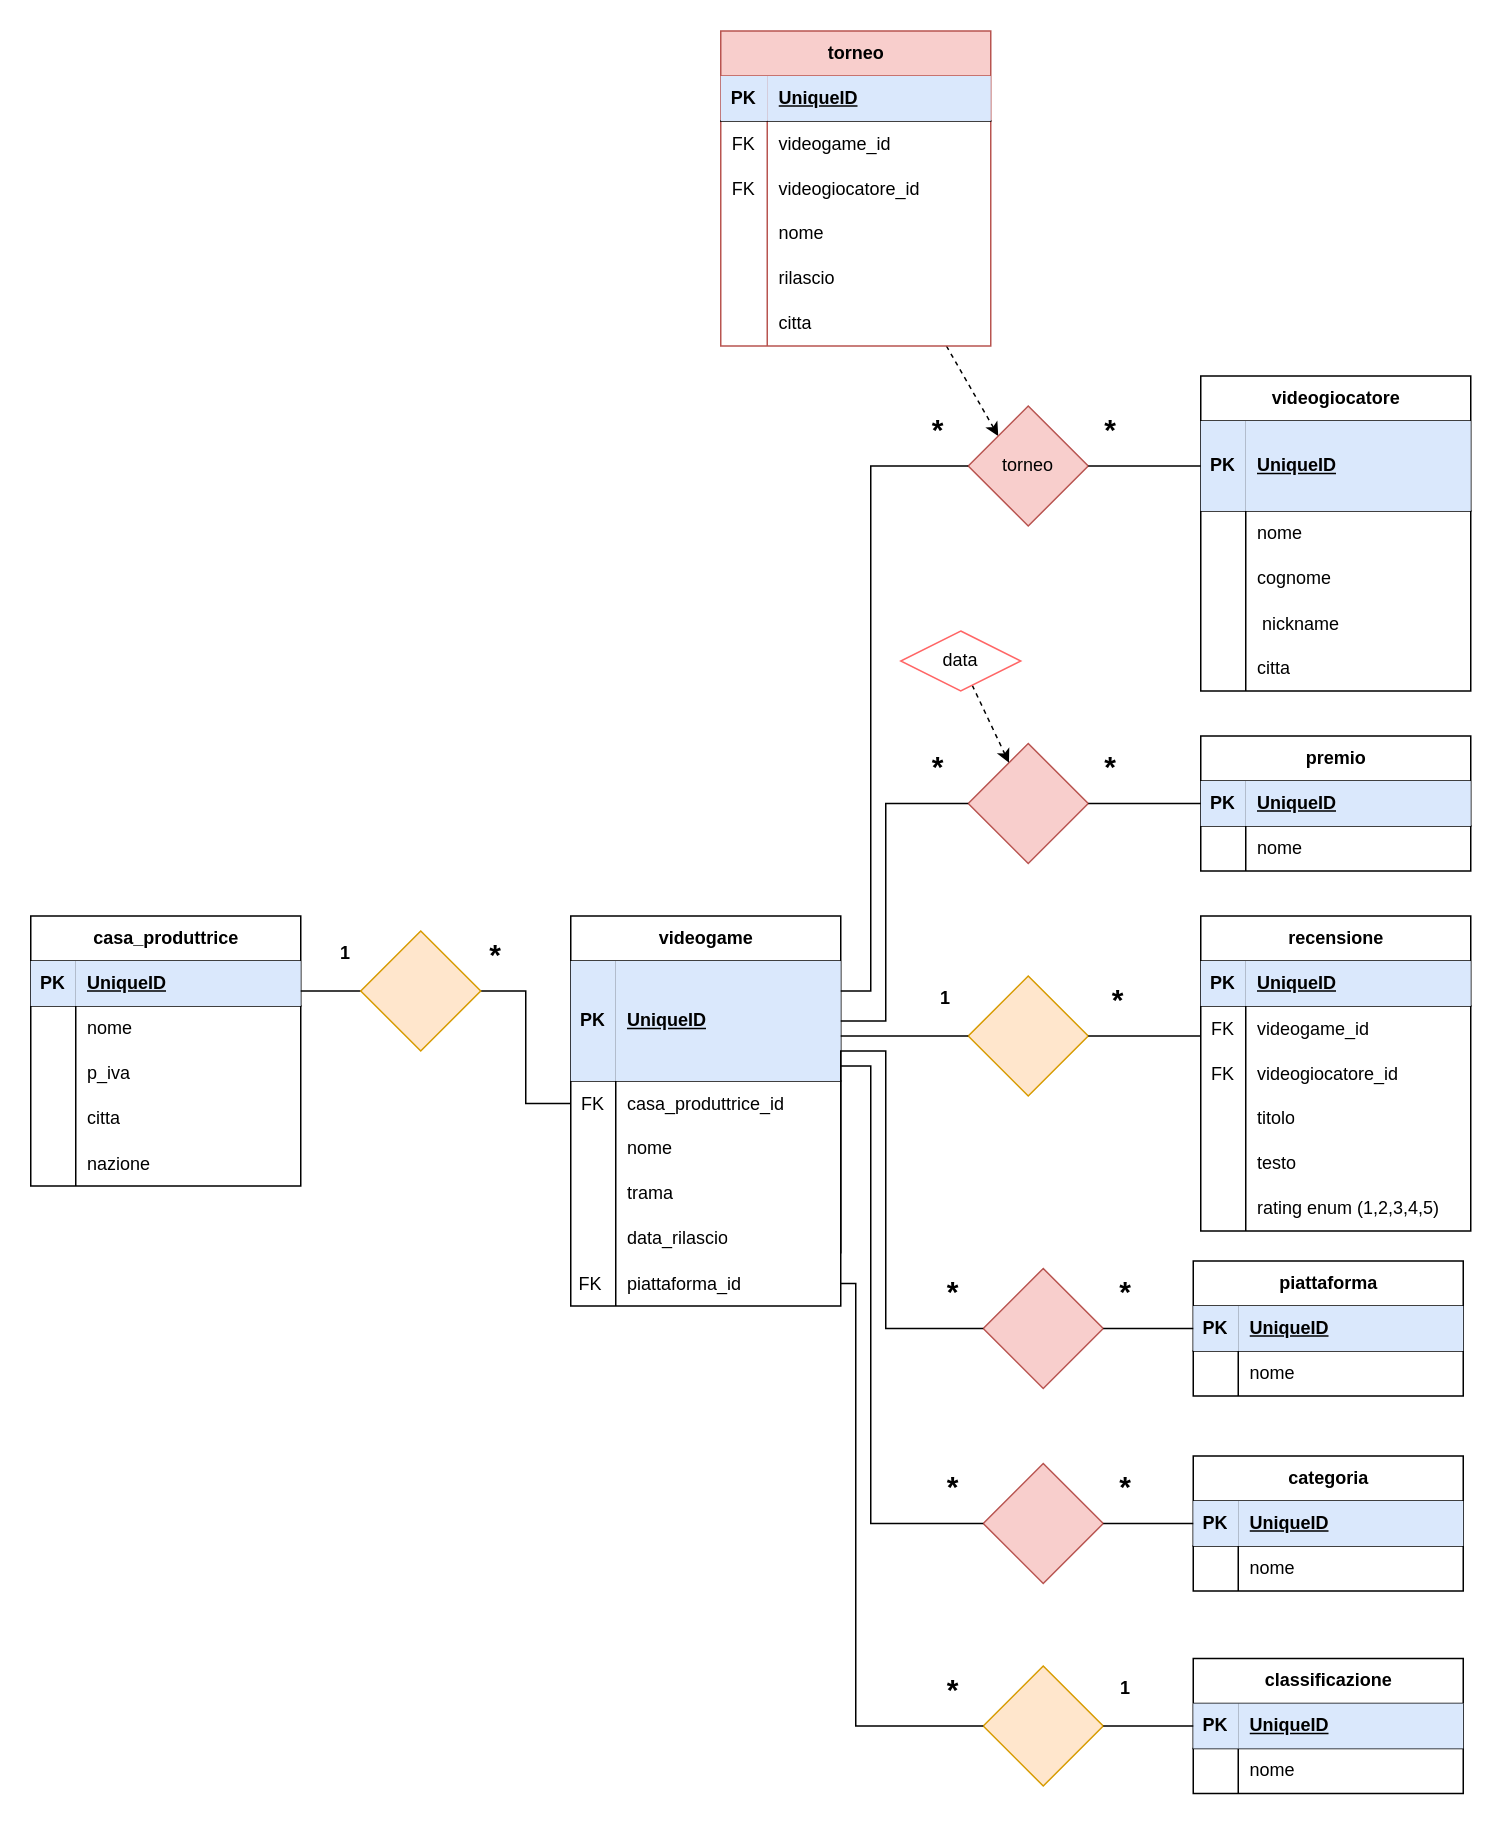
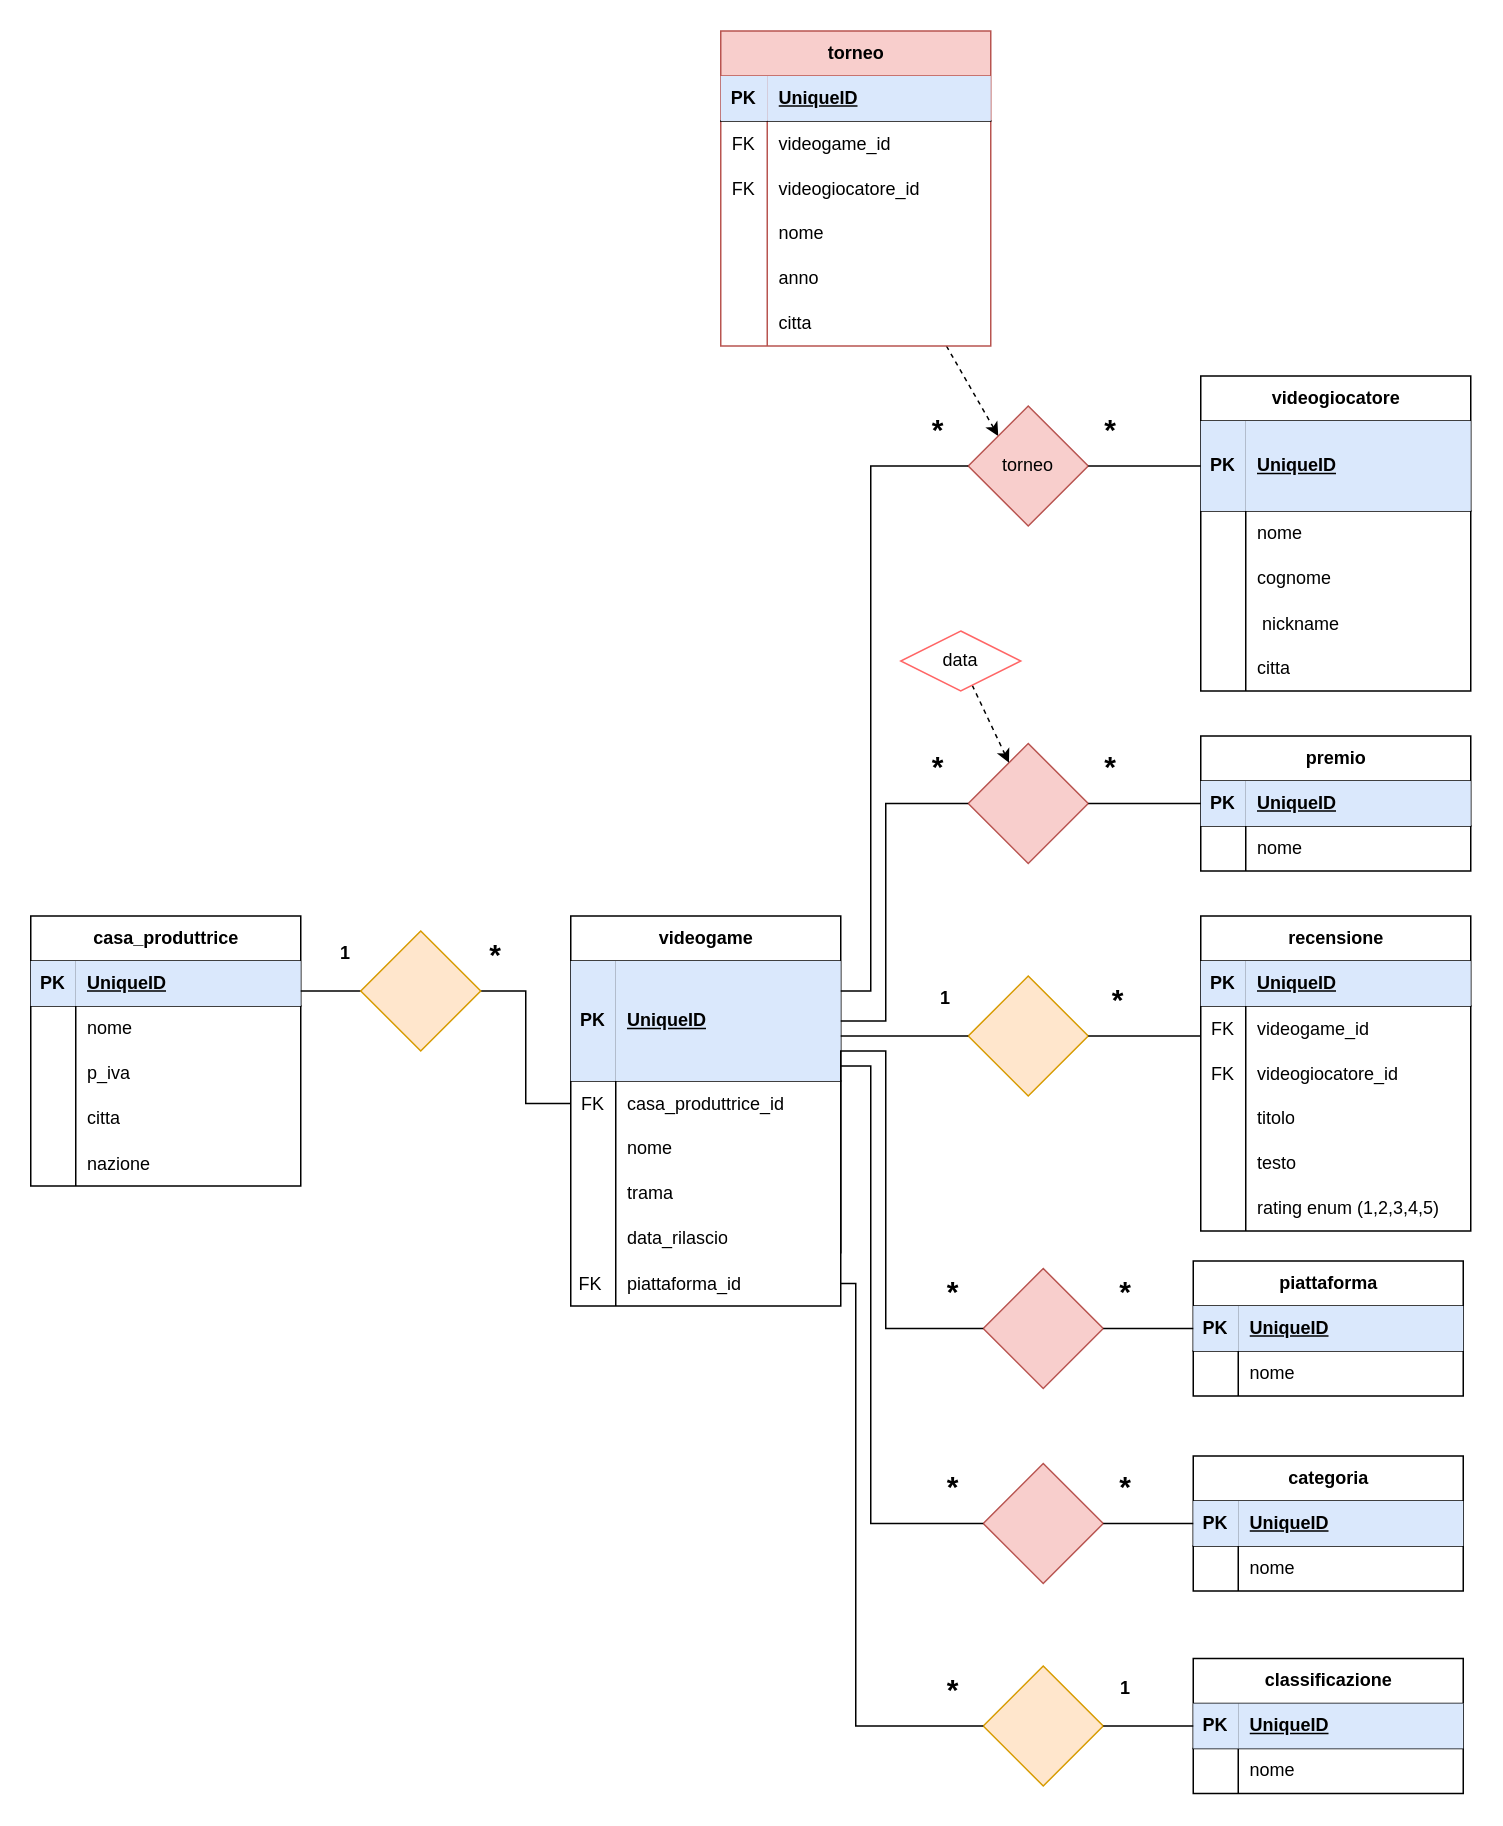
- <mxCell id="67" value="rilascio" style="shape=partialRectangle;connectable=0;fillColor=none;top=0;left=0;bottom=0;right=0;align=left;spacingLeft=6;overflow=hidden;whiteSpace=wrap;html=1;" vertex="1" parent="65"><mxGeometry x="31" width="149" height="30" as="geometry"><mxRectangle width="149" height="30" as="alternateBounds" /></mxGeometry></mxCell>
+ <mxCell id="67" value="anno" style="shape=partialRectangle;connectable=0;fillColor=none;top=0;left=0;bottom=0;right=0;align=left;spacingLeft=6;overflow=hidden;whiteSpace=wrap;html=1;" vertex="1" parent="65"><mxGeometry x="31" width="149" height="30" as="geometry"><mxRectangle width="149" height="30" as="alternateBounds" /></mxGeometry></mxCell>
